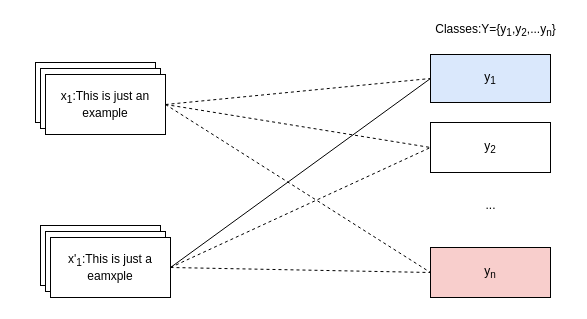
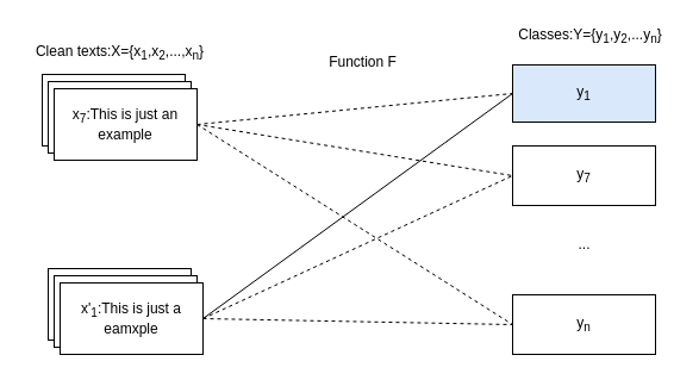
+ <mxCell id="12" value="Clean texts:X={x&lt;sub&gt;1&lt;/sub&gt;,x&lt;sub&gt;2&lt;/sub&gt;,...,x&lt;sub&gt;n&lt;/sub&gt;}" style="text;html=1;align=center;verticalAlign=middle;resizable=0;points=[];autosize=1;strokeColor=none;" vertex="1" parent="1"><mxGeometry x="20" y="34" width="160" height="20" as="geometry" /></mxCell>
+ <mxCell id="13" value="Function F" style="text;html=1;align=center;verticalAlign=middle;resizable=0;points=[];autosize=1;strokeColor=none;" vertex="1" parent="1"><mxGeometry x="269" y="42" width="70" height="20" as="geometry" /></mxCell>
- <mxCell id="5" value="x&lt;sub&gt;1&lt;/sub&gt;:This is just an example" style="rounded=0;whiteSpace=wrap;html=1;shadow=0;glass=0;labelBackgroundColor=none;sketch=0;fillColor=#ffffff;" vertex="1" parent="1"><mxGeometry x="45" y="74" width="120" height="60" as="geometry" /></mxCell>
+ <mxCell id="5" value="x&lt;sub&gt;7&lt;/sub&gt;:This is just an example" style="rounded=0;whiteSpace=wrap;html=1;shadow=0;glass=0;labelBackgroundColor=none;sketch=0;fillColor=#ffffff;" vertex="1" parent="1"><mxGeometry x="45" y="74" width="120" height="60" as="geometry" /></mxCell>
- <mxCell id="7" value="y&lt;sub&gt;2&lt;/sub&gt;" style="whiteSpace=wrap;html=1;rounded=0;shadow=0;glass=0;sketch=0;" vertex="1" parent="1"><mxGeometry x="430" y="122" width="120" height="50" as="geometry" /></mxCell>
+ <mxCell id="7" value="y&lt;sub&gt;7&lt;/sub&gt;" style="whiteSpace=wrap;html=1;rounded=0;shadow=0;glass=0;sketch=0;" vertex="1" parent="1"><mxGeometry x="430" y="122" width="120" height="50" as="geometry" /></mxCell>
- <mxCell id="8" value="y&lt;sub&gt;n&lt;/sub&gt;" style="whiteSpace=wrap;html=1;rounded=0;shadow=0;glass=0;sketch=0;fillColor=#f8cecc;" vertex="1" parent="1"><mxGeometry x="430" y="247" width="120" height="50" as="geometry" /></mxCell>
+ <mxCell id="8" value="y&lt;sub&gt;n&lt;/sub&gt;" style="whiteSpace=wrap;html=1;rounded=0;shadow=0;glass=0;sketch=0;" vertex="1" parent="1"><mxGeometry x="430" y="247" width="120" height="50" as="geometry" /></mxCell>
